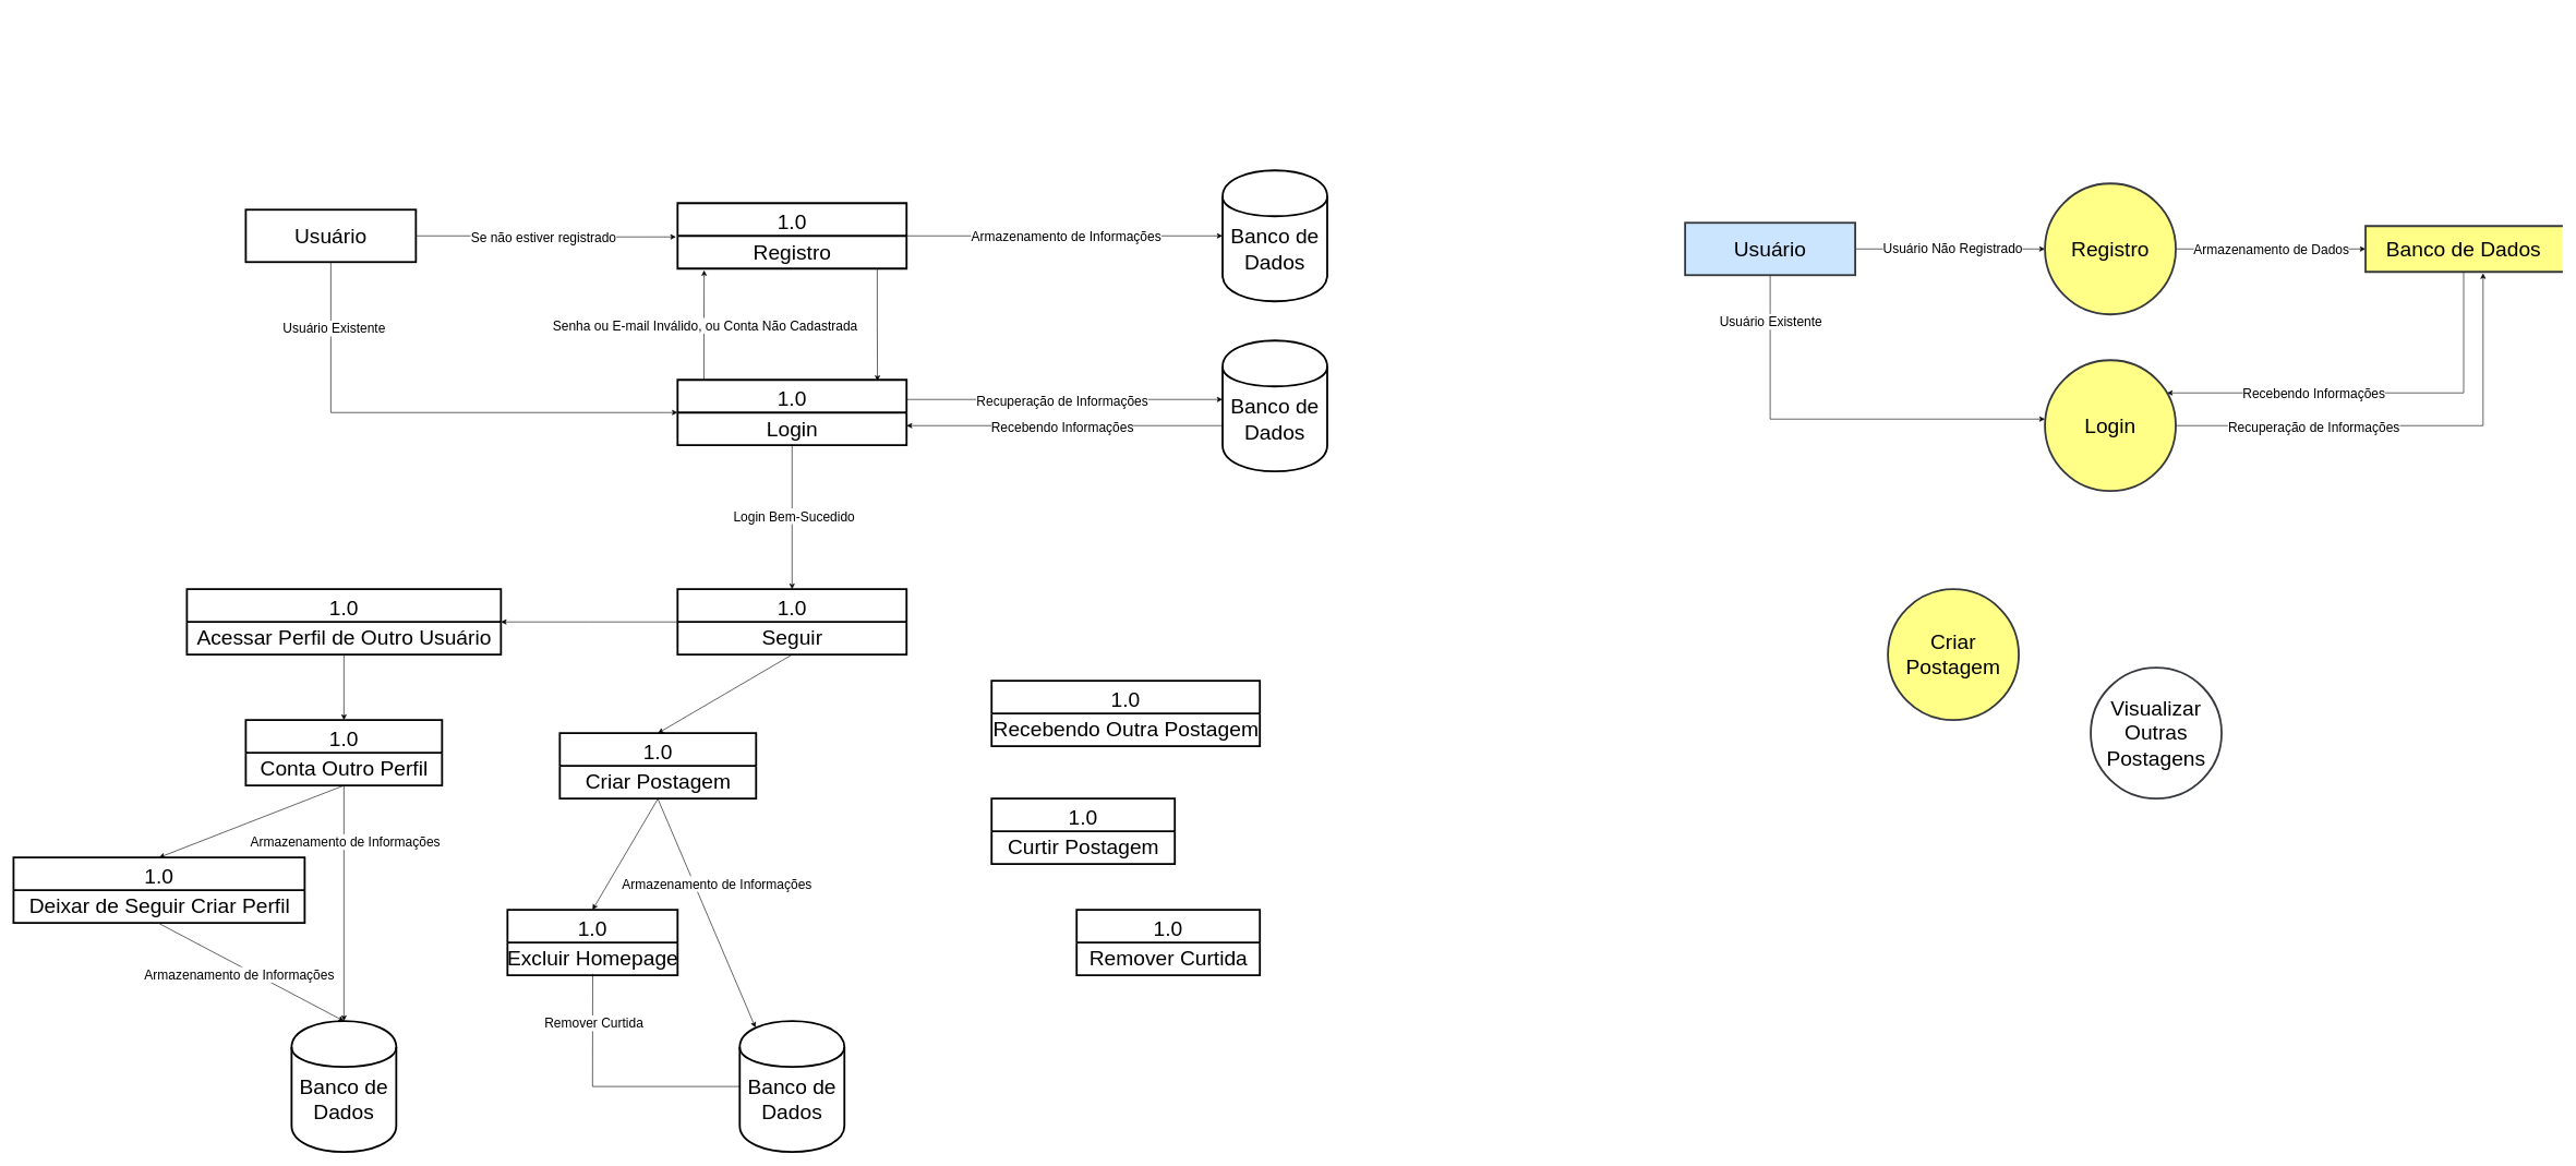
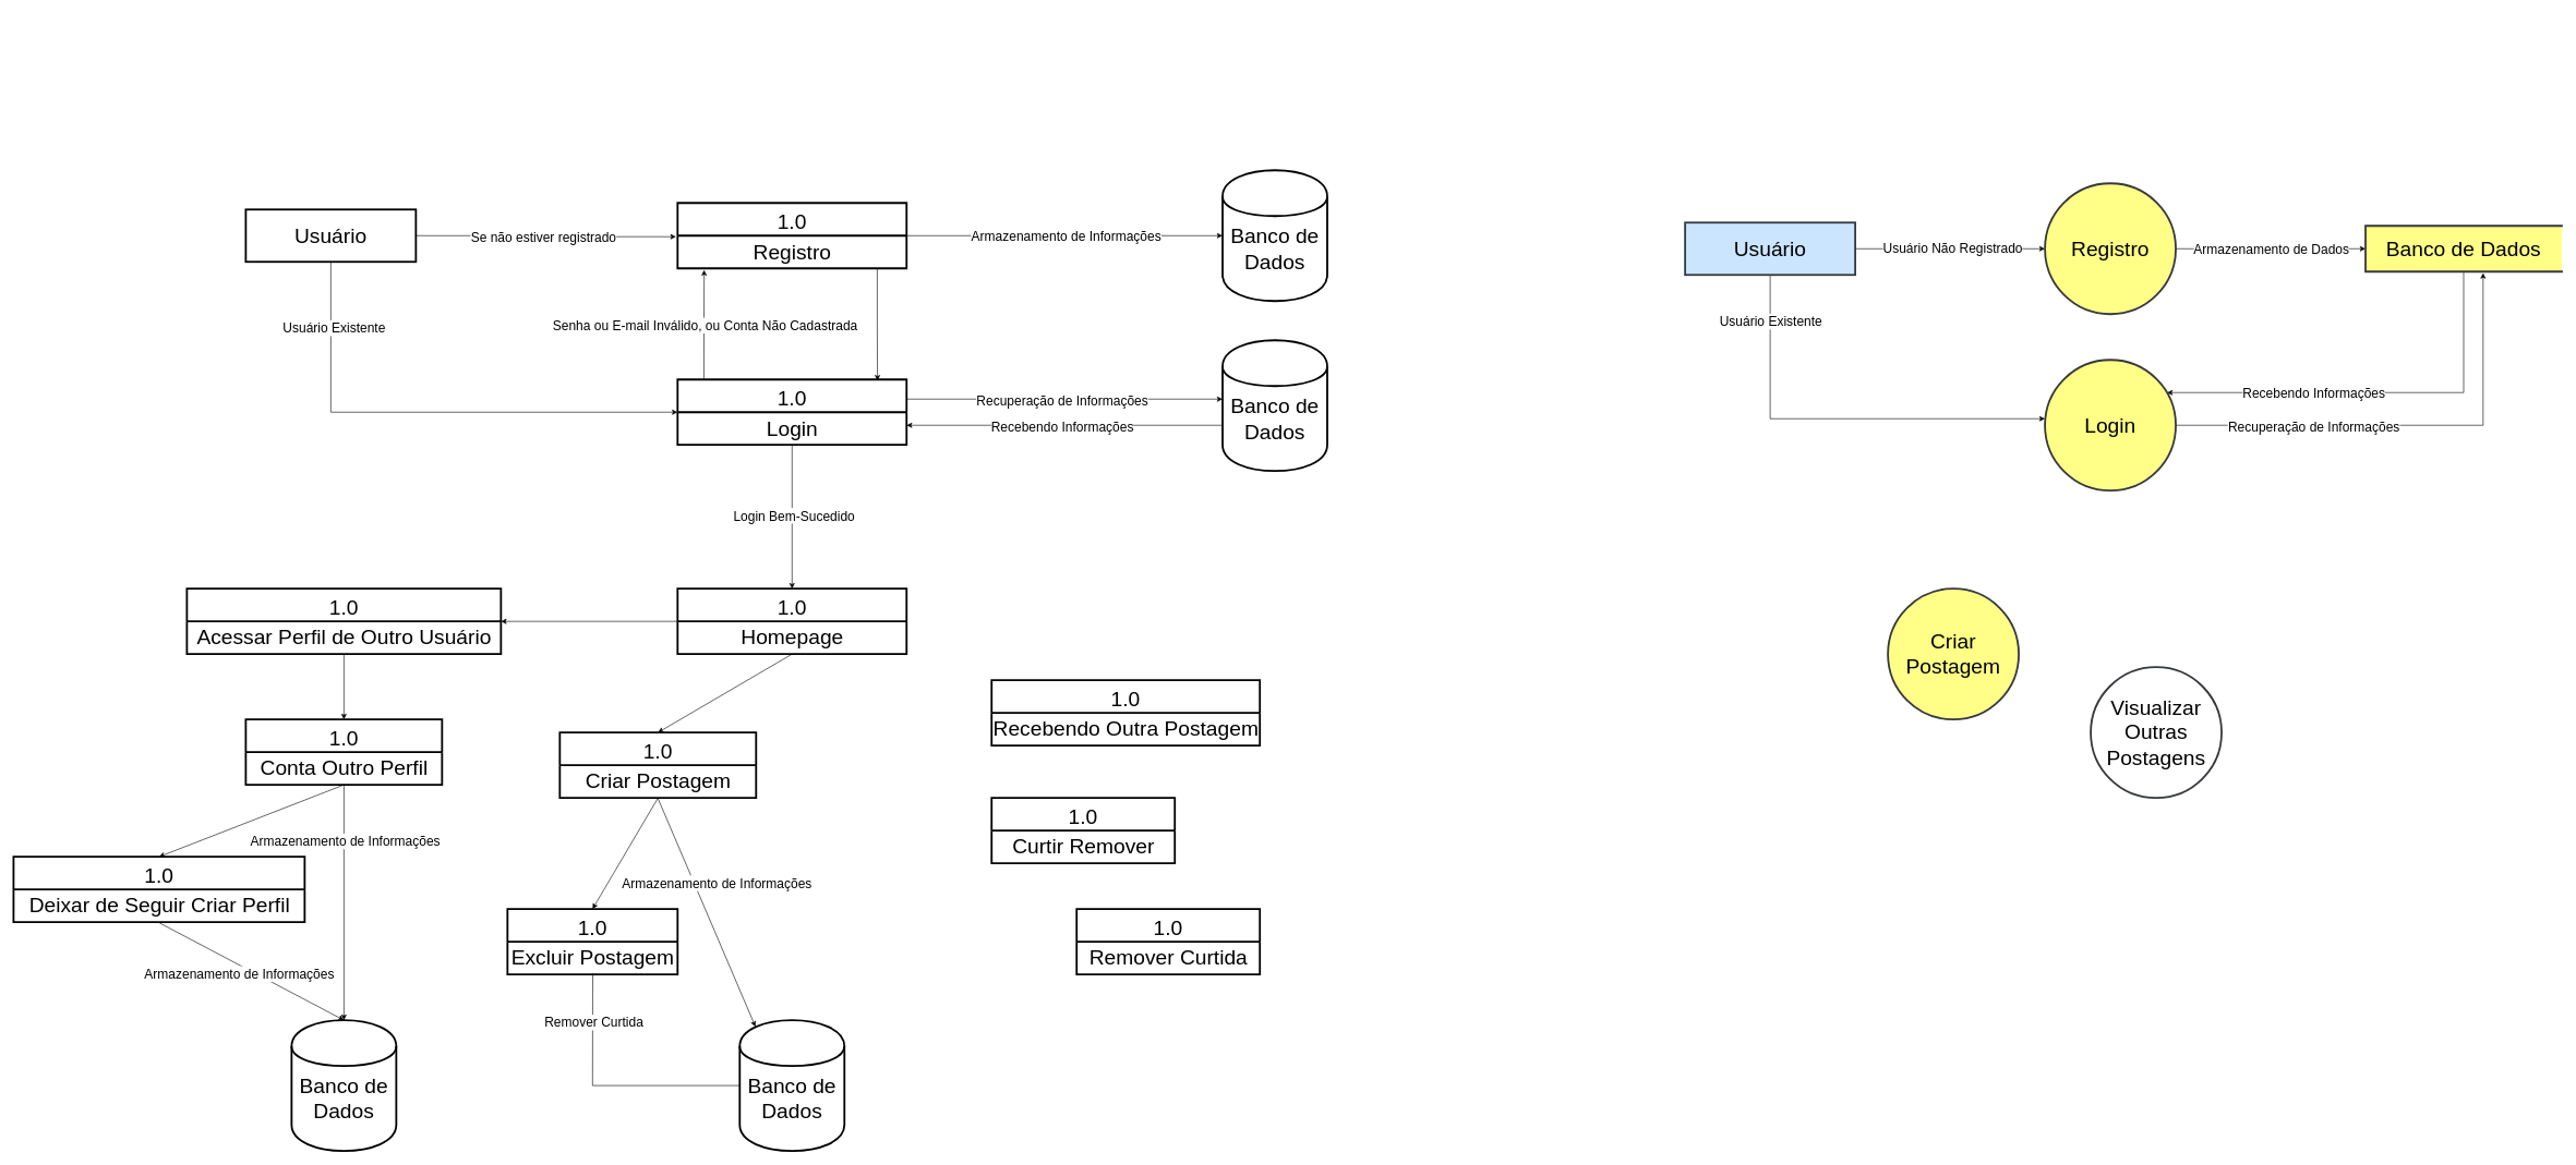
- <mxCell id="23" value="&lt;font style=&quot;font-size: 32px;&quot;&gt;Seguir&lt;/font&gt;" style="text;html=1;align=center;verticalAlign=middle;resizable=0;points=[];autosize=1;strokeColor=none;fillColor=none;" parent="22" vertex="1"><mxGeometry y="50" width="350" height="50" as="geometry" /></mxCell>
+ <mxCell id="23" value="&lt;font style=&quot;font-size: 32px;&quot;&gt;Homepage&lt;/font&gt;" style="text;html=1;align=center;verticalAlign=middle;resizable=0;points=[];autosize=1;strokeColor=none;fillColor=none;" parent="22" vertex="1"><mxGeometry y="50" width="350" height="50" as="geometry" /></mxCell>
- <mxCell id="29" value="&lt;font style=&quot;font-size: 32px;&quot;&gt;Curtir Postagem&lt;br&gt;&lt;/font&gt;" style="text;html=1;align=center;verticalAlign=middle;resizable=0;points=[];autosize=1;strokeColor=none;fillColor=none;" parent="28" vertex="1"><mxGeometry y="50" width="280" height="50" as="geometry" /></mxCell>
+ <mxCell id="29" value="&lt;font style=&quot;font-size: 32px;&quot;&gt;Curtir Remover&lt;br&gt;&lt;/font&gt;" style="text;html=1;align=center;verticalAlign=middle;resizable=0;points=[];autosize=1;strokeColor=none;fillColor=none;" parent="28" vertex="1"><mxGeometry y="50" width="280" height="50" as="geometry" /></mxCell>
- <mxCell id="51" value="&lt;font style=&quot;font-size: 32px;&quot;&gt;Excluir Homepage&lt;font style=&quot;font-size: 32px;&quot;&gt;&lt;br&gt;&lt;/font&gt;&lt;/font&gt;" style="text;html=1;align=center;verticalAlign=middle;resizable=0;points=[];autosize=1;strokeColor=none;fillColor=none;" parent="50" vertex="1"><mxGeometry y="50" width="260" height="50" as="geometry" /></mxCell>
+ <mxCell id="51" value="&lt;font style=&quot;font-size: 32px;&quot;&gt;Excluir Postagem&lt;font style=&quot;font-size: 32px;&quot;&gt;&lt;br&gt;&lt;/font&gt;&lt;/font&gt;" style="text;html=1;align=center;verticalAlign=middle;resizable=0;points=[];autosize=1;strokeColor=none;fillColor=none;" parent="50" vertex="1"><mxGeometry y="50" width="260" height="50" as="geometry" /></mxCell>
